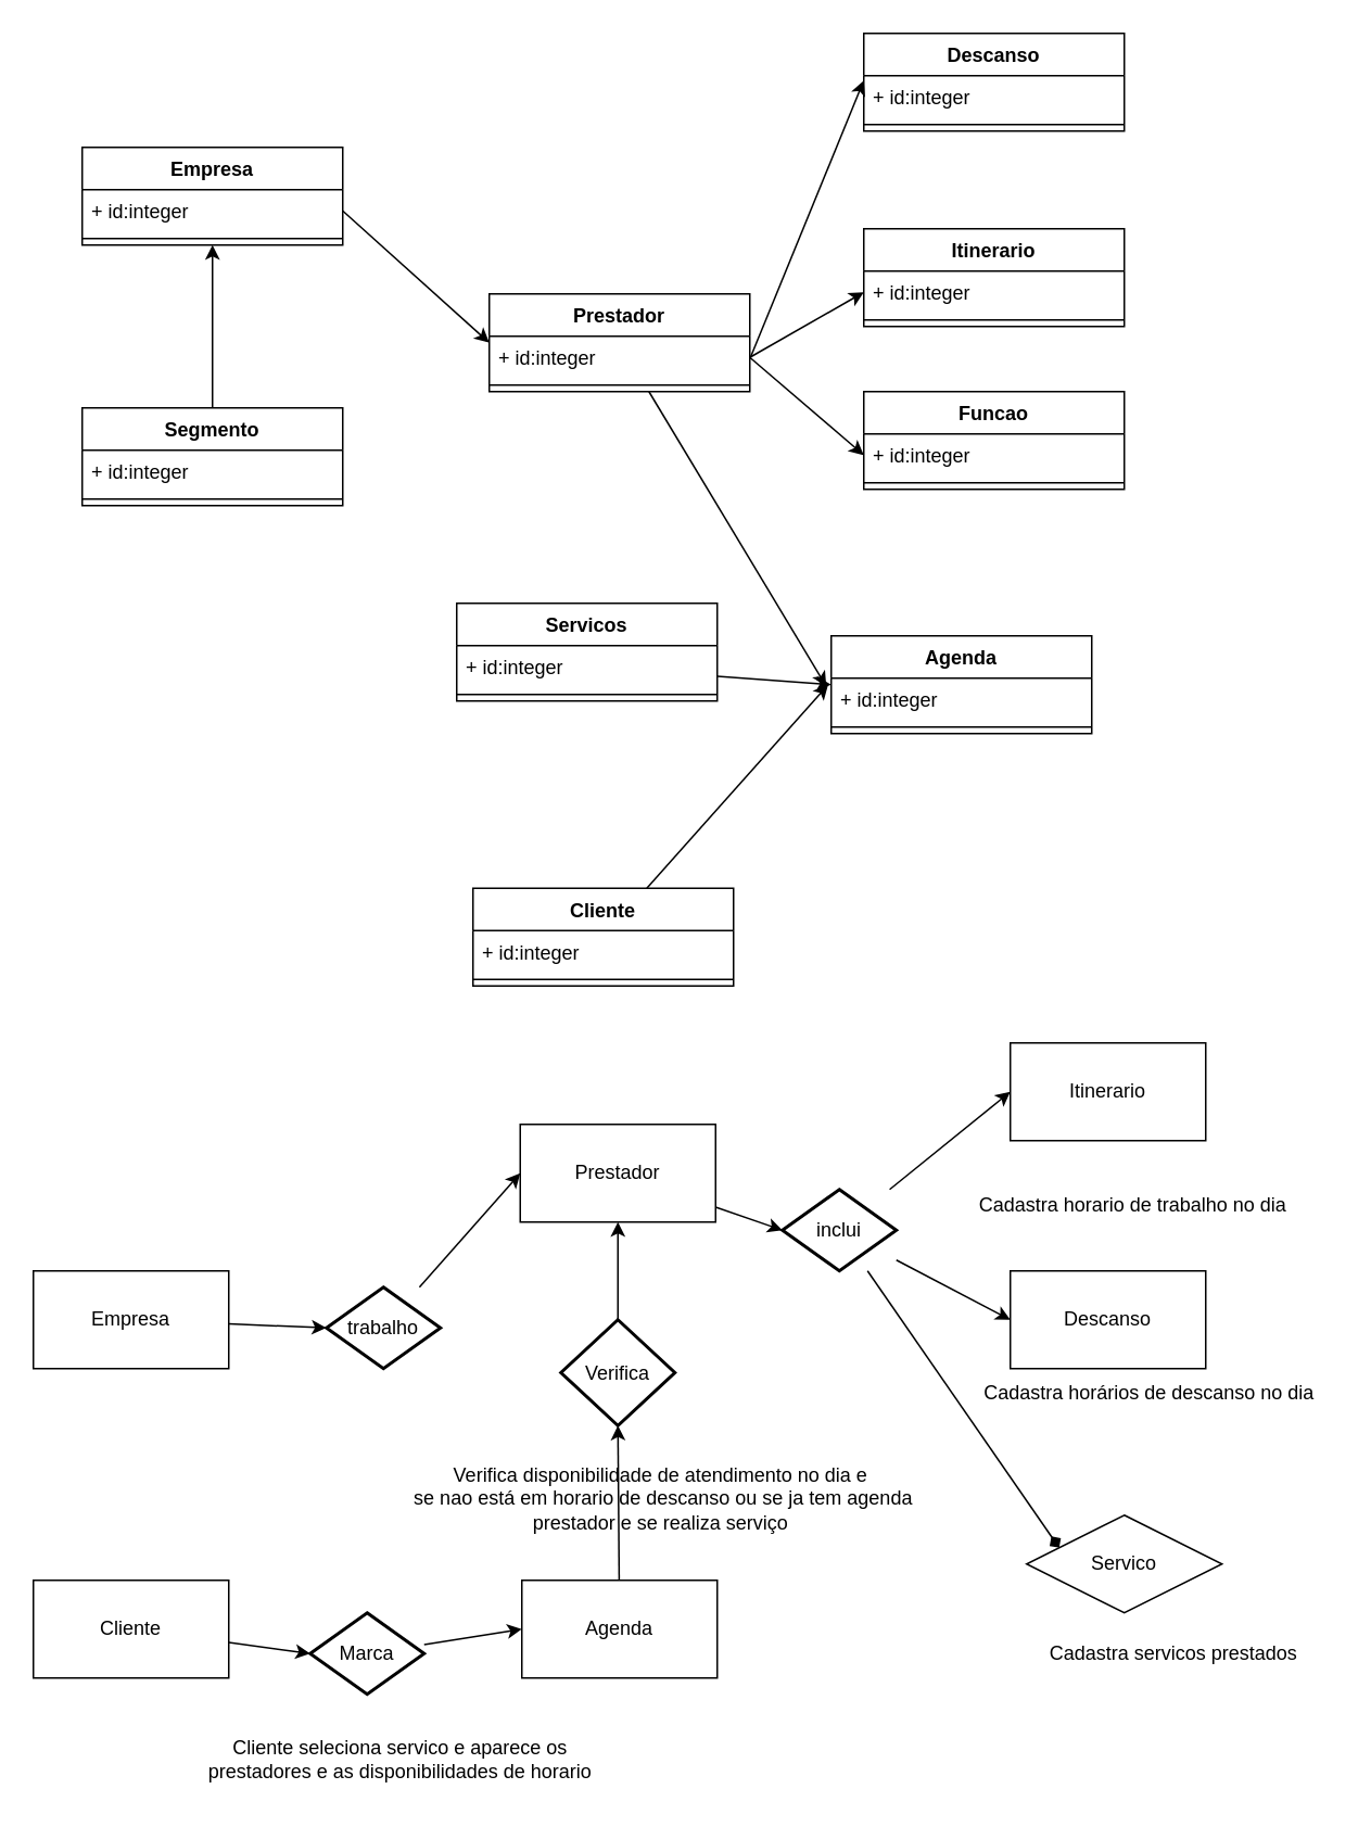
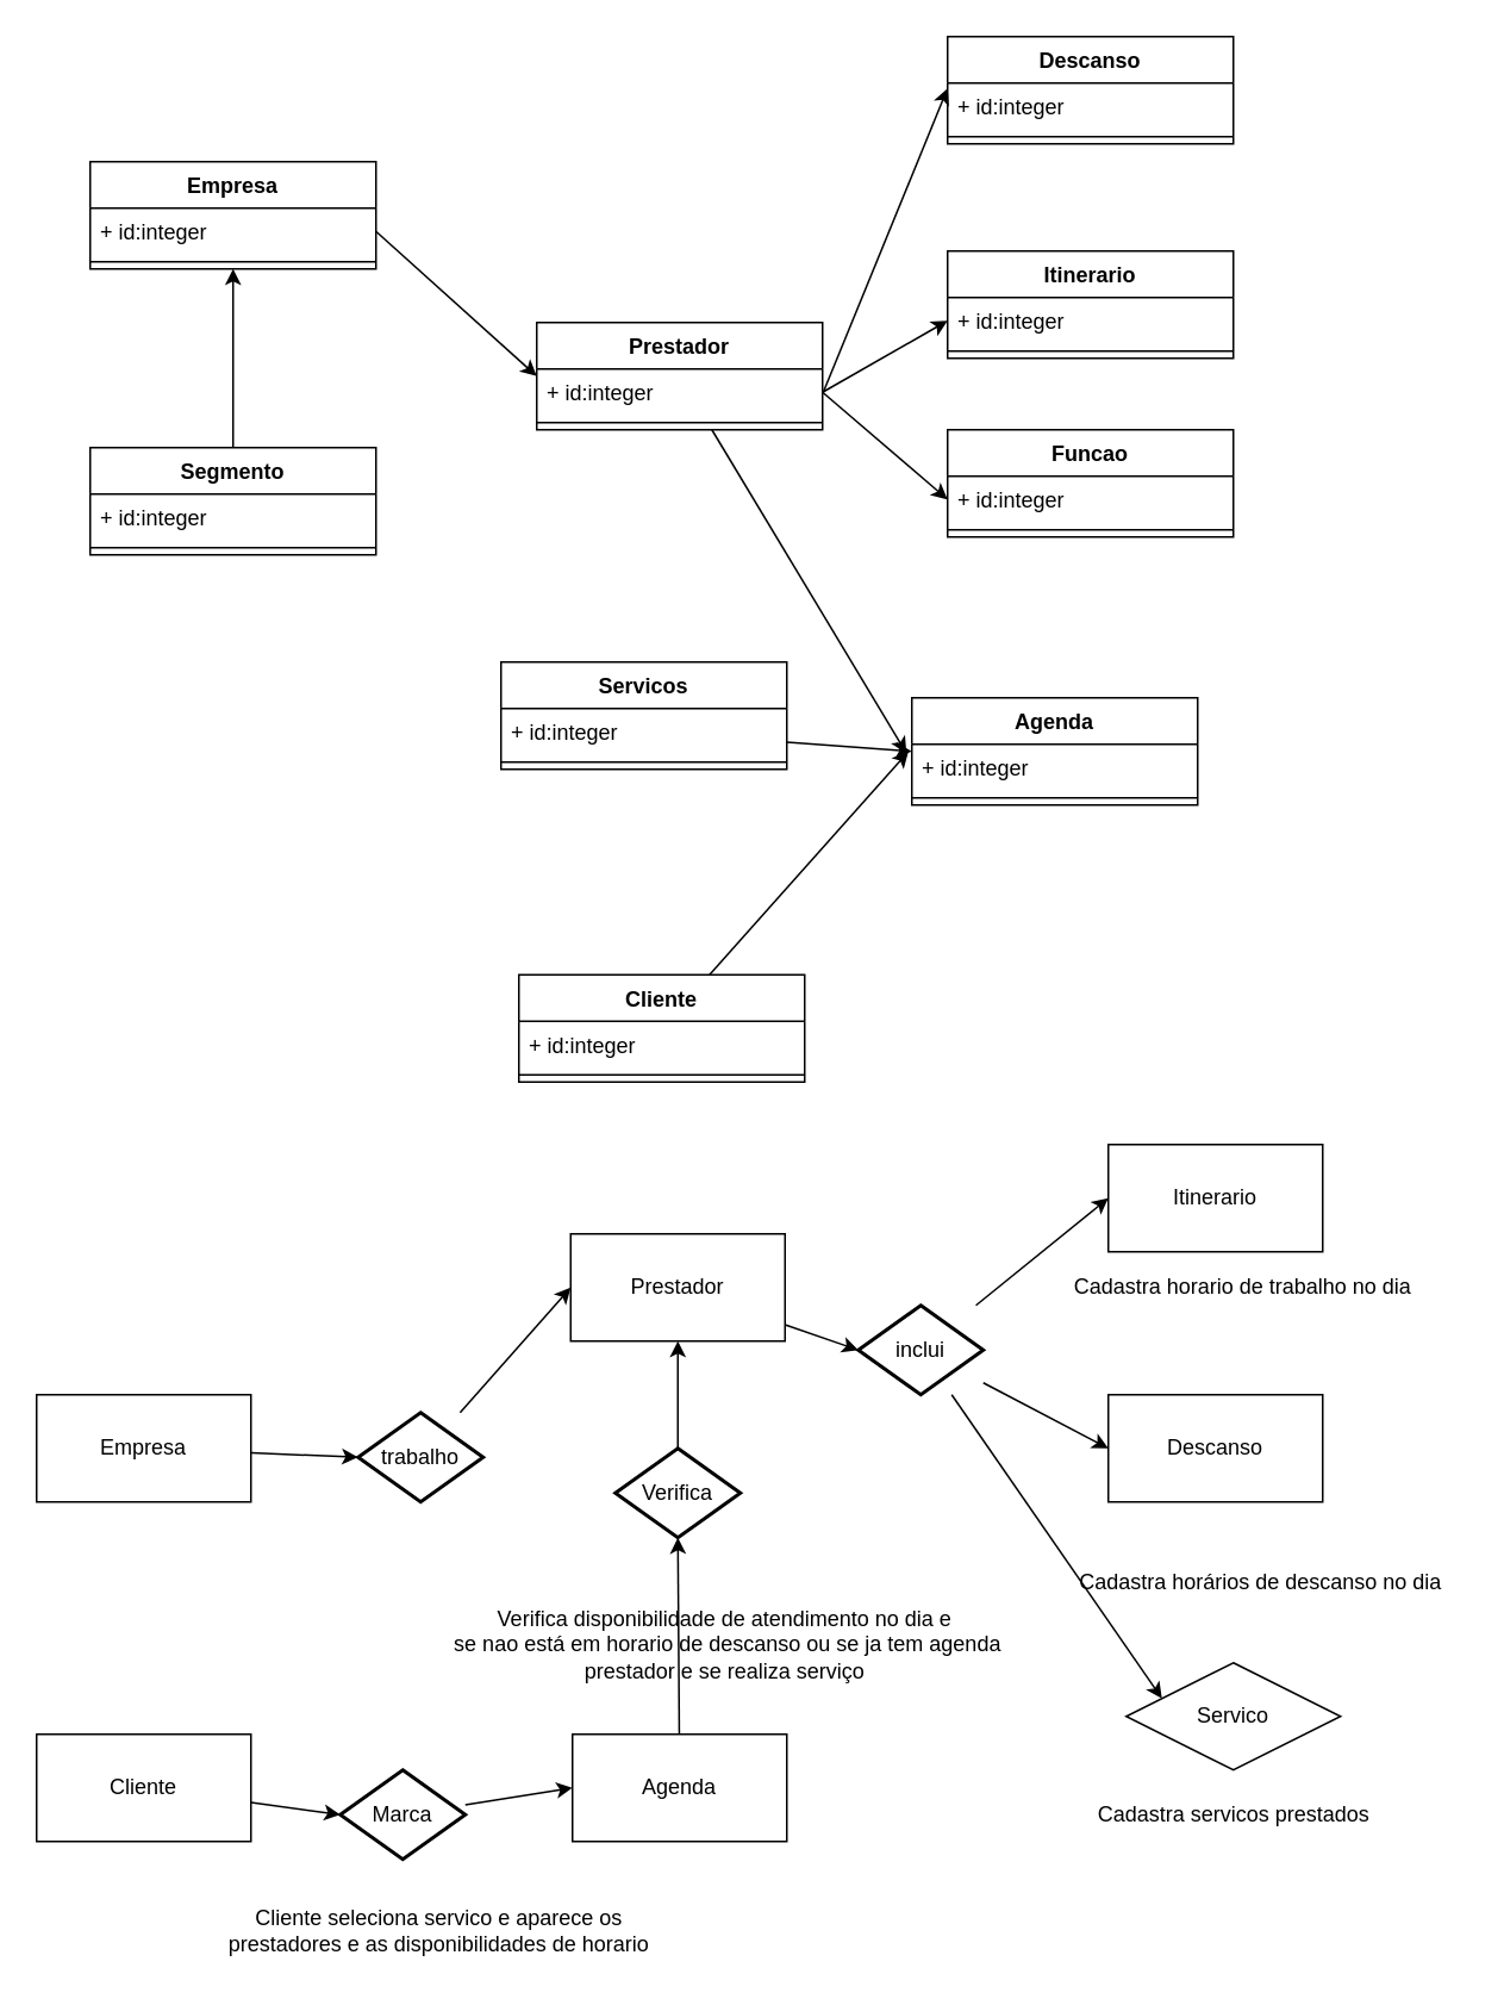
- <mxCell id="59" value="Cadastra horario de trabalho no dia" style="text;html=1;align=center;verticalAlign=middle;resizable=0;points=[];autosize=1;strokeColor=none;fillColor=none;" vertex="1" parent="1"><mxGeometry x="590" y="725" width="210" height="30" as="geometry" /></mxCell>
+ <mxCell id="59" value="Cadastra horario de trabalho no dia" style="text;html=1;align=center;verticalAlign=middle;resizable=0;points=[];autosize=1;strokeColor=none;fillColor=none;" vertex="1" parent="1"><mxGeometry x="590" y="705" width="210" height="30" as="geometry" /></mxCell>
- <mxCell id="57" value="Verifica" style="strokeWidth=2;html=1;shape=mxgraph.flowchart.decision;whiteSpace=wrap;" vertex="1" parent="1"><mxGeometry x="344" y="810" width="70" height="65" as="geometry" /></mxCell>
+ <mxCell id="57" value="Verifica" style="strokeWidth=2;html=1;shape=mxgraph.flowchart.decision;whiteSpace=wrap;" vertex="1" parent="1"><mxGeometry x="344" y="810" width="70" height="50" as="geometry" /></mxCell>
- <mxCell id="60" value="Cadastra horários de descanso no dia" style="text;html=1;align=center;verticalAlign=middle;resizable=0;points=[];autosize=1;strokeColor=none;fillColor=none;" vertex="1" parent="1"><mxGeometry x="590" y="840" width="230" height="30" as="geometry" /></mxCell>
+ <mxCell id="60" value="Cadastra horários de descanso no dia" style="text;html=1;align=center;verticalAlign=middle;resizable=0;points=[];autosize=1;strokeColor=none;fillColor=none;" vertex="1" parent="1"><mxGeometry x="590" y="870" width="230" height="30" as="geometry" /></mxCell>
- <mxCell id="45" style="edgeStyle=none;html=1;entryX=0;entryY=0.25;entryDx=0;entryDy=0;endArrow=diamond;" edge="1" parent="1" source="46" target="49"><mxGeometry relative="1" as="geometry"><mxPoint x="630" y="920" as="targetPoint" /></mxGeometry></mxCell>
+ <mxCell id="45" style="edgeStyle=none;html=1;entryX=0;entryY=0.25;entryDx=0;entryDy=0;" edge="1" parent="1" source="46" target="49"><mxGeometry relative="1" as="geometry"><mxPoint x="630" y="920" as="targetPoint" /></mxGeometry></mxCell>
- <mxCell id="61" value="Cadastra servicos prestados" style="text;html=1;align=center;verticalAlign=middle;resizable=0;points=[];autosize=1;strokeColor=none;fillColor=none;" vertex="1" parent="1"><mxGeometry x="630" y="1000" width="180" height="30" as="geometry" /></mxCell>
+ <mxCell id="61" value="Cadastra servicos prestados" style="text;html=1;align=center;verticalAlign=middle;resizable=0;points=[];autosize=1;strokeColor=none;fillColor=none;" vertex="1" parent="1"><mxGeometry x="600" y="1000" width="180" height="30" as="geometry" /></mxCell>
